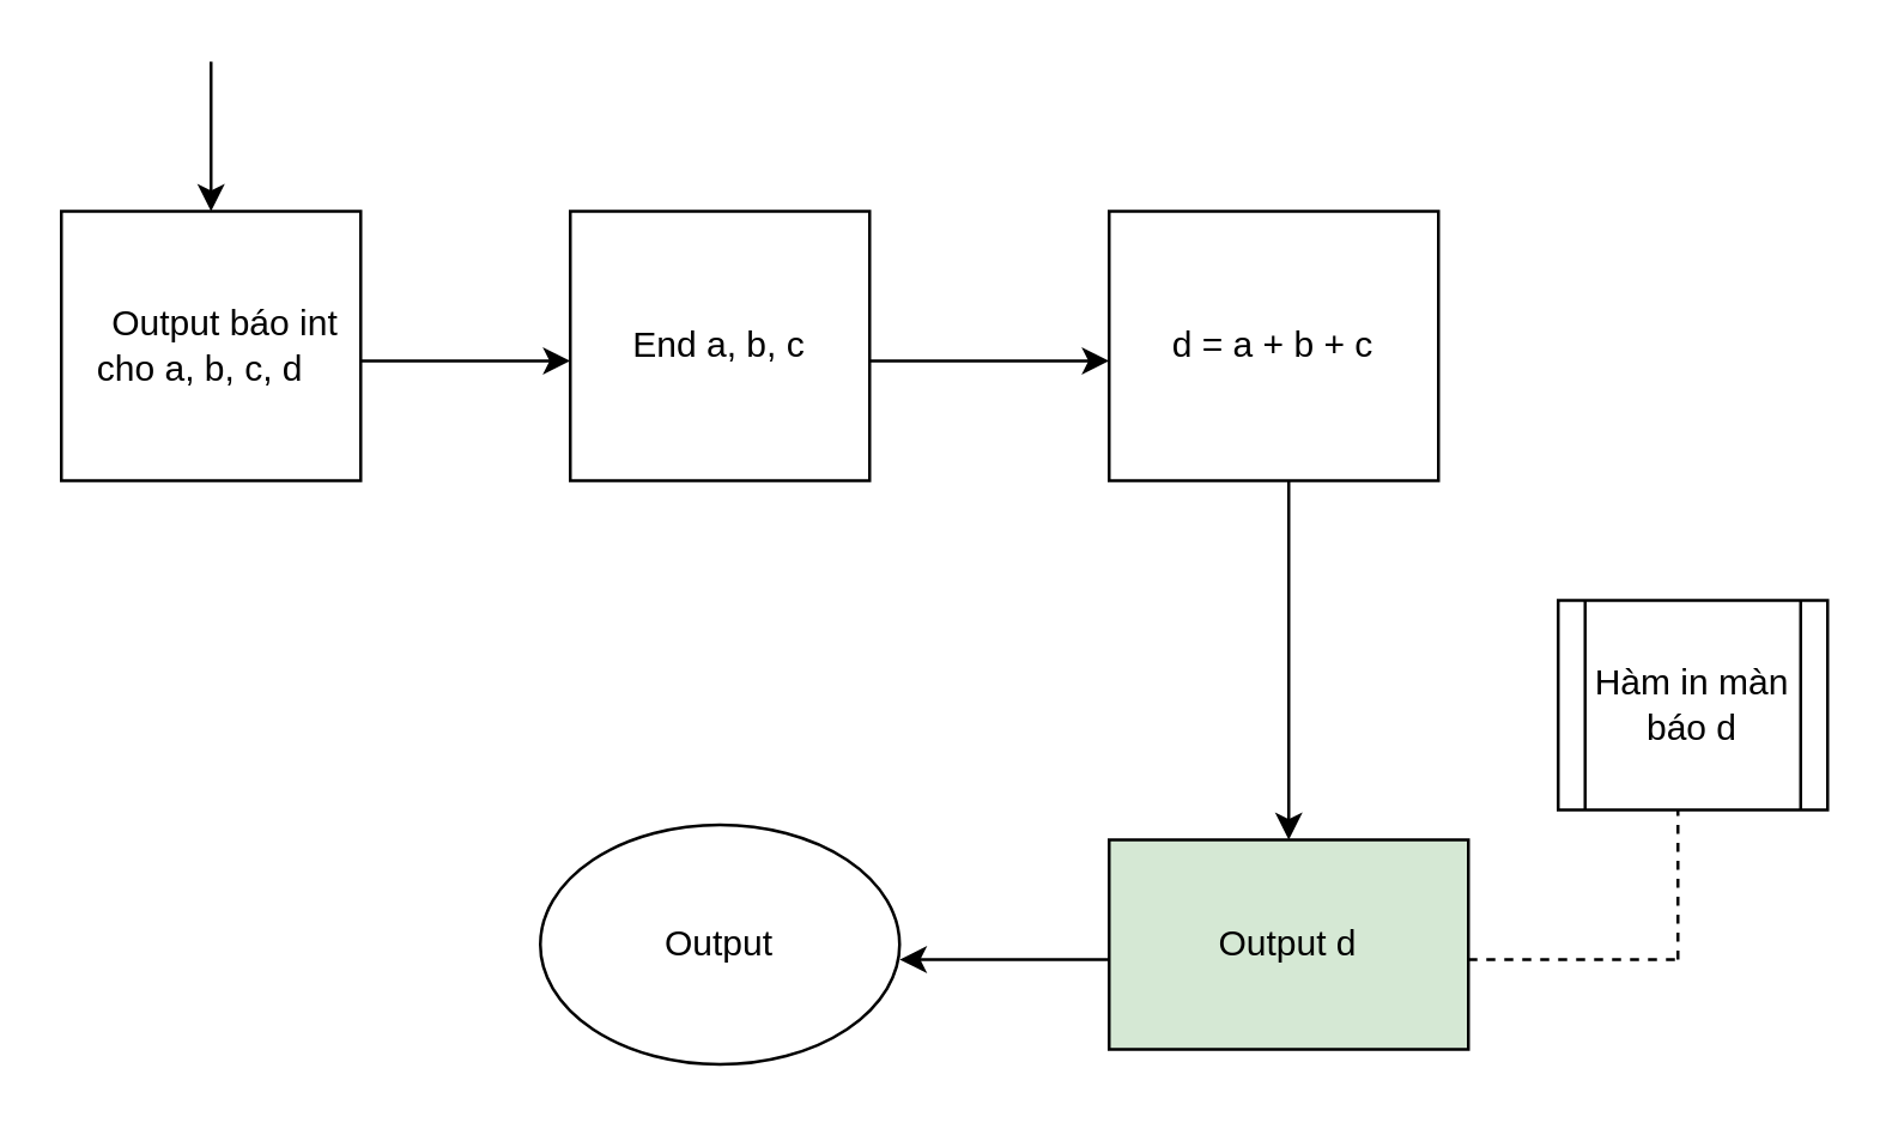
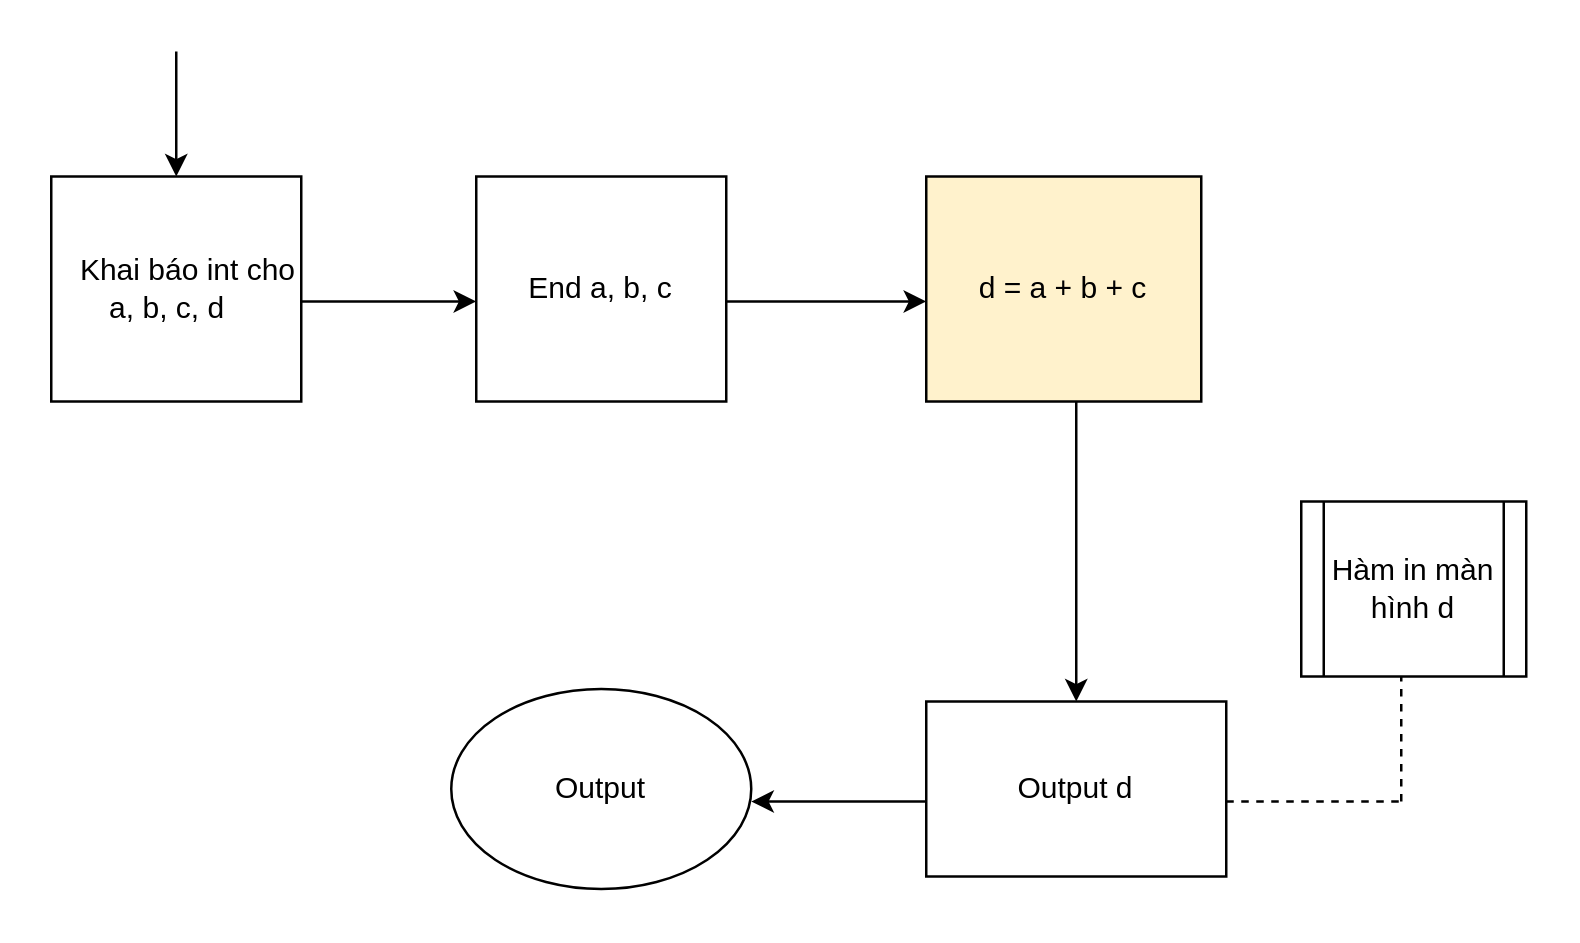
- <mxCell id="3" value="&amp;nbsp; &amp;nbsp;Output báo int cho a, b, c, d&amp;nbsp;&amp;nbsp;" style="rounded=0;whiteSpace=wrap;html=1;" parent="1" vertex="1"><mxGeometry x="20" y="70" width="100" height="90" as="geometry" /></mxCell>
+ <mxCell id="3" value="&amp;nbsp; &amp;nbsp;Khai báo int cho a, b, c, d&amp;nbsp;&amp;nbsp;" style="rounded=0;whiteSpace=wrap;html=1;" parent="1" vertex="1"><mxGeometry x="20" y="70" width="100" height="90" as="geometry" /></mxCell>
- <mxCell id="7" value="d = a + b + c" style="rounded=0;whiteSpace=wrap;html=1;" parent="1" vertex="1"><mxGeometry x="370" y="70" width="110" height="90" as="geometry" /></mxCell>
+ <mxCell id="7" value="d = a + b + c" style="rounded=0;whiteSpace=wrap;html=1;fillColor=#fff2cc;" parent="1" vertex="1"><mxGeometry x="370" y="70" width="110" height="90" as="geometry" /></mxCell>
- <mxCell id="14" value="Hàm in màn báo d" style="shape=process;whiteSpace=wrap;html=1;backgroundOutline=1;" parent="1" vertex="1"><mxGeometry x="520" y="200" width="90" height="70" as="geometry" /></mxCell>
+ <mxCell id="14" value="Hàm in màn hình d" style="shape=process;whiteSpace=wrap;html=1;backgroundOutline=1;" parent="1" vertex="1"><mxGeometry x="520" y="200" width="90" height="70" as="geometry" /></mxCell>
- <mxCell id="9" value="Output d" style="rounded=0;whiteSpace=wrap;html=1;fillColor=#d5e8d4;" parent="1" vertex="1"><mxGeometry x="370" y="280" width="120" height="70" as="geometry" /></mxCell>
+ <mxCell id="9" value="Output d" style="rounded=0;whiteSpace=wrap;html=1;" parent="1" vertex="1"><mxGeometry x="370" y="280" width="120" height="70" as="geometry" /></mxCell>
